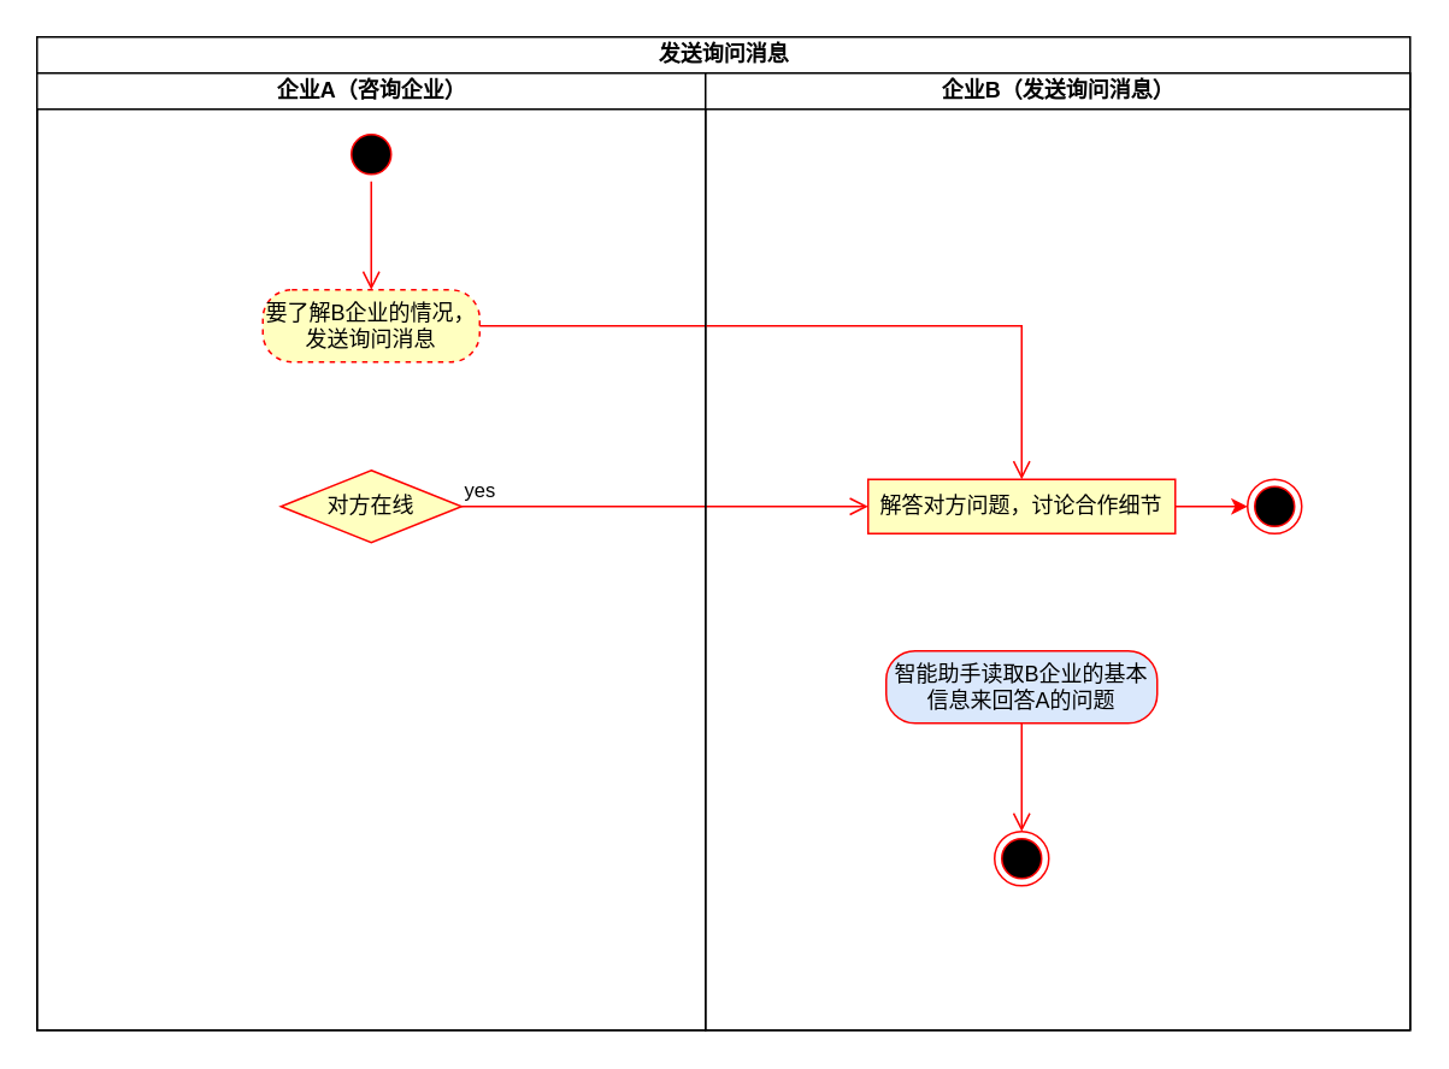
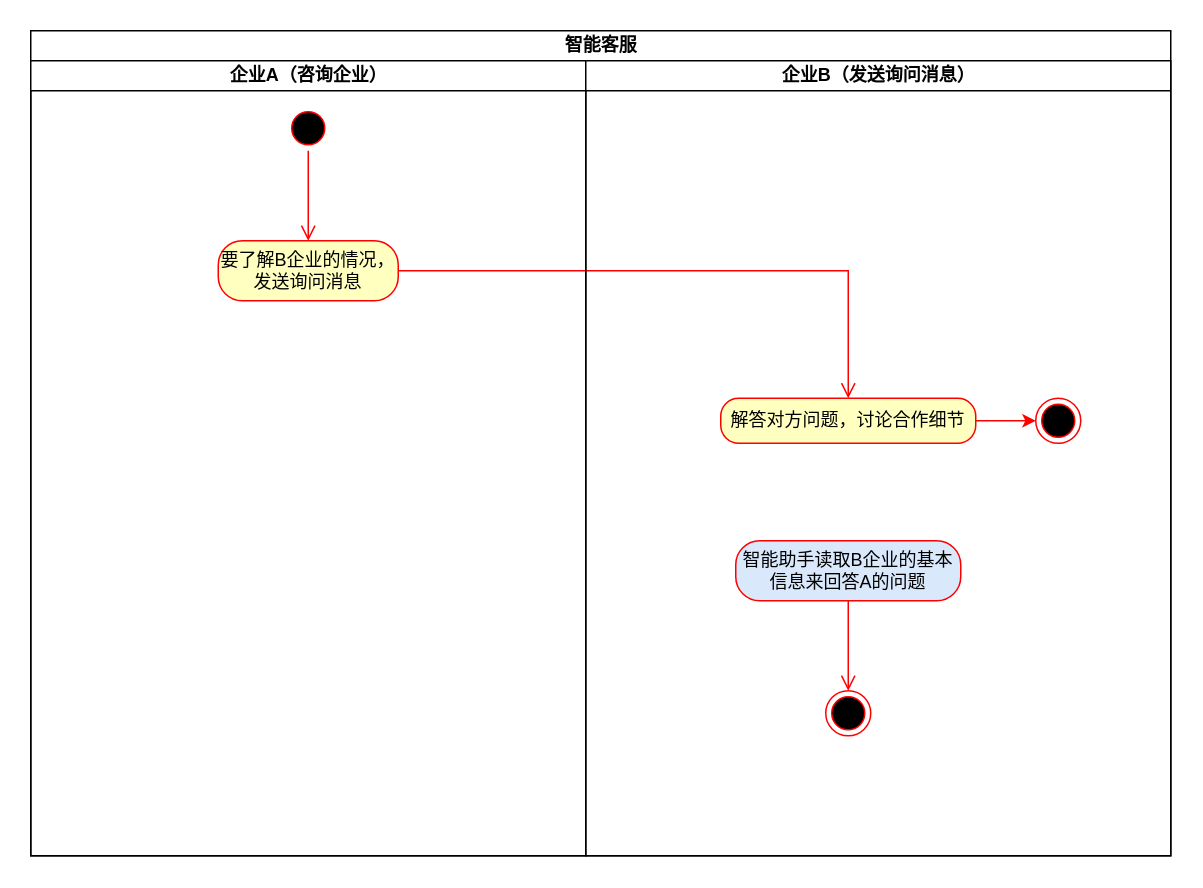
- <mxCell id="2" value="发送询问消息" style="swimlane;childLayout=stackLayout;resizeParent=1;resizeParentMax=0;startSize=20;html=1;" vertex="1" parent="1"><mxGeometry x="20" y="20" width="760" height="550" as="geometry" /></mxCell>
+ <mxCell id="2" value="智能客服" style="swimlane;childLayout=stackLayout;resizeParent=1;resizeParentMax=0;startSize=20;html=1;" vertex="1" parent="1"><mxGeometry x="20" y="20" width="760" height="550" as="geometry" /></mxCell>
- <mxCell id="7" value="要了解B企业的情况，发送询问消息" style="rounded=1;whiteSpace=wrap;html=1;arcSize=40;fontColor=#000000;fillColor=#ffffc0;strokeColor=#ff0000;dashed=1;" vertex="1" parent="4"><mxGeometry x="125" y="120" width="120" height="40" as="geometry" /></mxCell>
+ <mxCell id="7" value="要了解B企业的情况，发送询问消息" style="rounded=1;whiteSpace=wrap;html=1;arcSize=40;fontColor=#000000;fillColor=#ffffc0;strokeColor=#ff0000;" vertex="1" parent="4"><mxGeometry x="125" y="120" width="120" height="40" as="geometry" /></mxCell>
- <mxCell id="9" value="对方在线" style="rhombus;whiteSpace=wrap;html=1;fontColor=#000000;fillColor=#ffffc0;strokeColor=#ff0000;" vertex="1" parent="4"><mxGeometry x="135" y="220" width="100" height="40" as="geometry" /></mxCell>
- <mxCell id="3" value="yes" style="edgeStyle=orthogonalEdgeStyle;html=1;align=left;verticalAlign=bottom;endArrow=open;endSize=8;strokeColor=#ff0000;rounded=0;" edge="1" source="9" parent="2" target="12"><mxGeometry x="-1" relative="1" as="geometry"><mxPoint x="320" y="260" as="targetPoint" /></mxGeometry></mxCell>
- <mxCell id="12" value="解答对方问题，讨论合作细节" style="whiteSpace=wrap;html=1;arcSize=40;fontColor=#000000;fillColor=#ffffc0;strokeColor=#ff0000;rounded=0;" vertex="1" parent="10"><mxGeometry x="90" y="225" width="170" height="30" as="geometry" /></mxCell>
+ <mxCell id="12" value="解答对方问题，讨论合作细节" style="rounded=1;whiteSpace=wrap;html=1;arcSize=40;fontColor=#000000;fillColor=#ffffc0;strokeColor=#ff0000;" vertex="1" parent="10"><mxGeometry x="90" y="225" width="170" height="30" as="geometry" /></mxCell>
